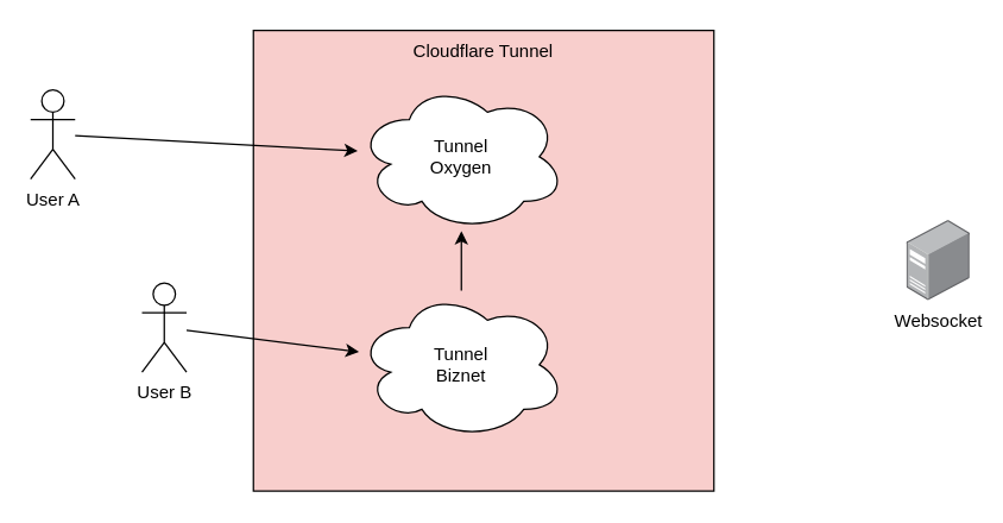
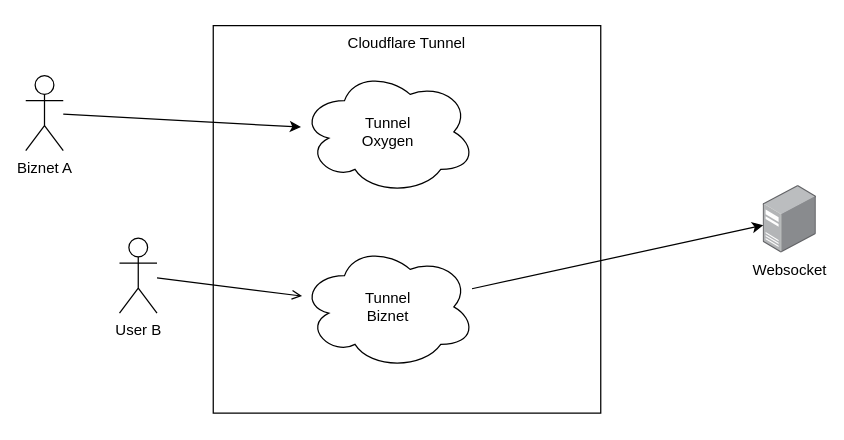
- <mxCell id="2" value="User A" style="shape=umlActor;verticalLabelPosition=bottom;verticalAlign=top;html=1;outlineConnect=0;" vertex="1" parent="1"><mxGeometry x="20" y="60" width="30" height="60" as="geometry" /></mxCell>
+ <mxCell id="2" value="Biznet A" style="shape=umlActor;verticalLabelPosition=bottom;verticalAlign=top;html=1;outlineConnect=0;" vertex="1" parent="1"><mxGeometry x="20" y="60" width="30" height="60" as="geometry" /></mxCell>
- <mxCell id="6" value="Cloudflare Tunnel" style="rounded=0;whiteSpace=wrap;html=1;verticalAlign=top;fillColor=#f8cecc;" vertex="1" parent="5"><mxGeometry width="310" height="310" as="geometry" /></mxCell>
+ <mxCell id="6" value="Cloudflare Tunnel" style="rounded=0;whiteSpace=wrap;html=1;verticalAlign=top;" vertex="1" parent="5"><mxGeometry width="310" height="310" as="geometry" /></mxCell>
- <mxCell id="11" style="rounded=0;orthogonalLoop=1;jettySize=auto;html=1;" edge="1" parent="1" source="8" target="7"><mxGeometry relative="1" as="geometry" /></mxCell>
+ <mxCell id="11" style="rounded=0;orthogonalLoop=1;jettySize=auto;html=1;" edge="1" parent="1" source="8" target="4"><mxGeometry relative="1" as="geometry" /></mxCell>
- <mxCell id="10" style="rounded=0;orthogonalLoop=1;jettySize=auto;html=1;" edge="1" parent="1" source="3" target="8"><mxGeometry relative="1" as="geometry" /></mxCell>
+ <mxCell id="10" style="rounded=0;orthogonalLoop=1;jettySize=auto;html=1;endArrow=open;" edge="1" parent="1" source="3" target="8"><mxGeometry relative="1" as="geometry" /></mxCell>
